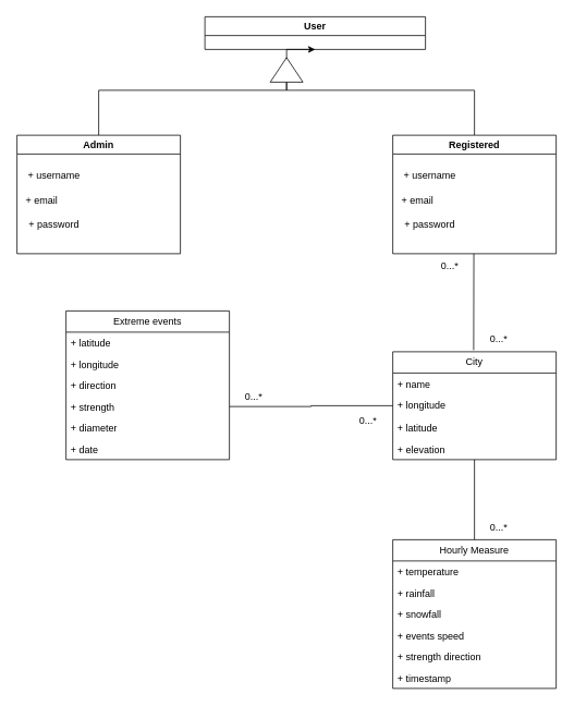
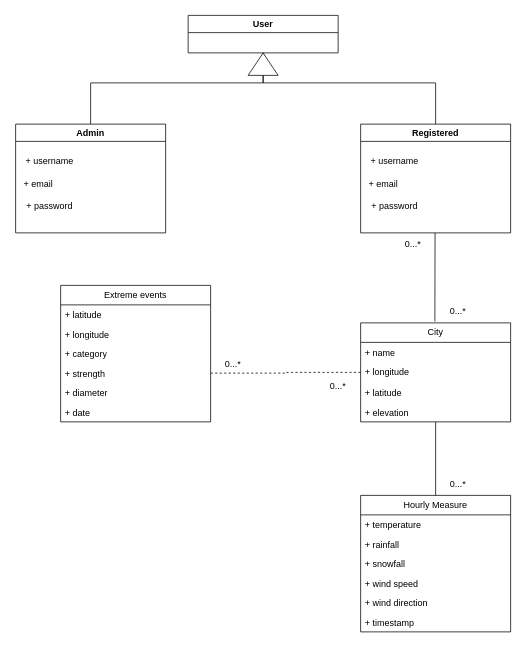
- <mxCell id="2" value="User" style="swimlane;whiteSpace=wrap;html=1;startSize=23;" parent="1" vertex="1"><mxGeometry x="250" y="20" width="270" height="40" as="geometry" /></mxCell>
+ <mxCell id="2" value="User" style="swimlane;whiteSpace=wrap;html=1;startSize=23;" parent="1" vertex="1"><mxGeometry x="250" y="20" width="200" height="50" as="geometry" /></mxCell>
- <mxCell id="21" value="+ direction" style="text;strokeColor=none;fillColor=none;align=left;verticalAlign=top;spacingLeft=4;spacingRight=4;overflow=hidden;rotatable=0;points=[[0,0.5],[1,0.5]];portConstraint=eastwest;whiteSpace=wrap;html=1;" vertex="1" parent="18"><mxGeometry y="78" width="200" height="26" as="geometry" /></mxCell>
+ <mxCell id="21" value="+ category" style="text;strokeColor=none;fillColor=none;align=left;verticalAlign=top;spacingLeft=4;spacingRight=4;overflow=hidden;rotatable=0;points=[[0,0.5],[1,0.5]];portConstraint=eastwest;whiteSpace=wrap;html=1;" vertex="1" parent="18"><mxGeometry y="78" width="200" height="26" as="geometry" /></mxCell>
- <mxCell id="25" style="edgeStyle=orthogonalEdgeStyle;rounded=0;orthogonalLoop=1;jettySize=auto;html=1;endArrow=none;endFill=0;" edge="1" parent="1" source="22" target="28"><mxGeometry relative="1" as="geometry" /></mxCell>
+ <mxCell id="25" style="edgeStyle=orthogonalEdgeStyle;rounded=0;orthogonalLoop=1;jettySize=auto;html=1;endArrow=none;endFill=0;dashed=1;" edge="1" parent="1" source="22" target="28"><mxGeometry relative="1" as="geometry" /></mxCell>
- <mxCell id="38" value="+ events speed" style="text;strokeColor=none;fillColor=none;align=left;verticalAlign=top;spacingLeft=4;spacingRight=4;overflow=hidden;rotatable=0;points=[[0,0.5],[1,0.5]];portConstraint=eastwest;whiteSpace=wrap;html=1;" vertex="1" parent="34"><mxGeometry y="104" width="200" height="26" as="geometry" /></mxCell>
+ <mxCell id="38" value="+ wind speed" style="text;strokeColor=none;fillColor=none;align=left;verticalAlign=top;spacingLeft=4;spacingRight=4;overflow=hidden;rotatable=0;points=[[0,0.5],[1,0.5]];portConstraint=eastwest;whiteSpace=wrap;html=1;" vertex="1" parent="34"><mxGeometry y="104" width="200" height="26" as="geometry" /></mxCell>
- <mxCell id="39" value="+ strength direction" style="text;strokeColor=none;fillColor=none;align=left;verticalAlign=top;spacingLeft=4;spacingRight=4;overflow=hidden;rotatable=0;points=[[0,0.5],[1,0.5]];portConstraint=eastwest;whiteSpace=wrap;html=1;" vertex="1" parent="34"><mxGeometry y="130" width="200" height="26" as="geometry" /></mxCell>
+ <mxCell id="39" value="+ wind direction" style="text;strokeColor=none;fillColor=none;align=left;verticalAlign=top;spacingLeft=4;spacingRight=4;overflow=hidden;rotatable=0;points=[[0,0.5],[1,0.5]];portConstraint=eastwest;whiteSpace=wrap;html=1;" vertex="1" parent="34"><mxGeometry y="130" width="200" height="26" as="geometry" /></mxCell>
